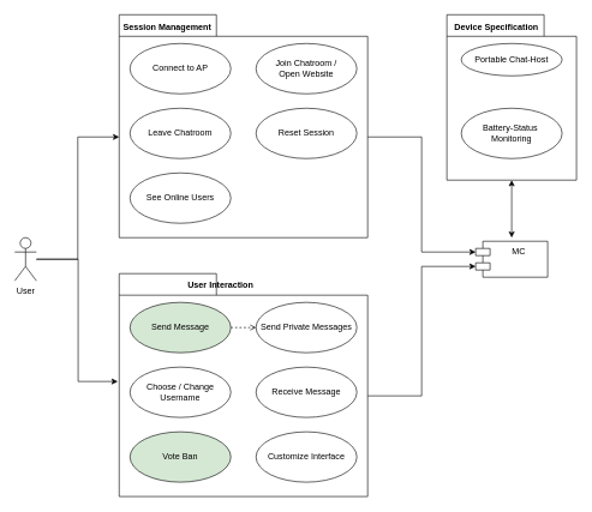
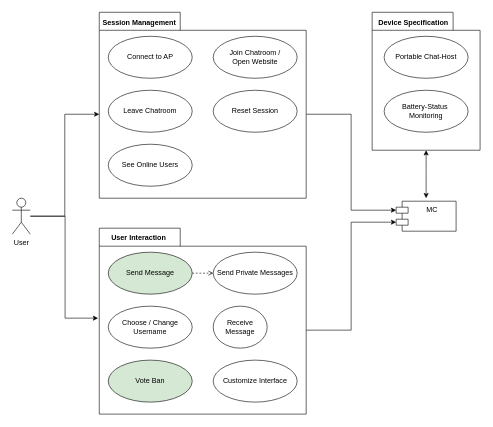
- <mxCell id="25" value="Portable Chat-Host" style="ellipse;whiteSpace=wrap;html=1;" parent="1" vertex="1"><mxGeometry x="640" y="60" width="140" height="45" as="geometry" /></mxCell>
+ <mxCell id="25" value="Portable Chat-Host" style="ellipse;whiteSpace=wrap;html=1;" parent="1" vertex="1"><mxGeometry x="640" y="60" width="140" height="70" as="geometry" /></mxCell>
- <mxCell id="14" value="User Interaction" style="text;align=center;fontStyle=1;verticalAlign=middle;spacingLeft=3;spacingRight=3;strokeColor=none;rotatable=0;points=[[0,0.5],[1,0.5]];portConstraint=eastwest;" parent="1" vertex="1"><mxGeometry x="266" y="382" width="80" height="26" as="geometry" /></mxCell>
+ <mxCell id="14" value="User Interaction" style="text;align=center;fontStyle=1;verticalAlign=middle;spacingLeft=3;spacingRight=3;strokeColor=none;rotatable=0;points=[[0,0.5],[1,0.5]];portConstraint=eastwest;" parent="1" vertex="1"><mxGeometry x="191" y="382" width="80" height="26" as="geometry" /></mxCell>
- <mxCell id="17" value="Receive Message" style="ellipse;whiteSpace=wrap;html=1;" parent="1" vertex="1"><mxGeometry x="355" y="510" width="140" height="70" as="geometry" /></mxCell>
+ <mxCell id="17" value="Receive Message" style="ellipse;whiteSpace=wrap;html=1;" parent="1" vertex="1"><mxGeometry x="355" y="510" width="90" height="70" as="geometry" /></mxCell>
